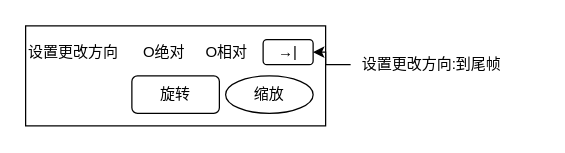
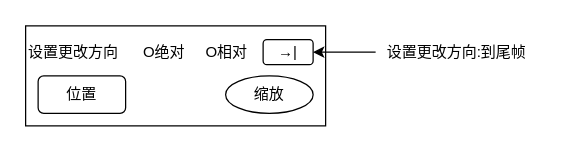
- <mxCell id="9" value="设置更改方向:到尾帧" style="text;html=1;strokeColor=none;fillColor=none;align=center;verticalAlign=middle;whiteSpace=wrap;rounded=0;" vertex="1" parent="1"><mxGeometry x="280" y="36" width="130" height="30" as="geometry" /></mxCell>
+ <mxCell id="9" value="设置更改方向:到尾帧" style="text;html=1;strokeColor=none;fillColor=none;align=center;verticalAlign=middle;whiteSpace=wrap;rounded=0;" vertex="1" parent="1"><mxGeometry x="300" y="26" width="130" height="30" as="geometry" /></mxCell>
+ <mxCell id="3" value="位置" style="rounded=1;whiteSpace=wrap;html=1;" vertex="1" parent="1"><mxGeometry x="30" y="60" width="70" height="30" as="geometry" /></mxCell>
- <mxCell id="4" value="旋转" style="rounded=1;whiteSpace=wrap;html=1;" vertex="1" parent="1"><mxGeometry x="105" y="60" width="70" height="30" as="geometry" /></mxCell>
